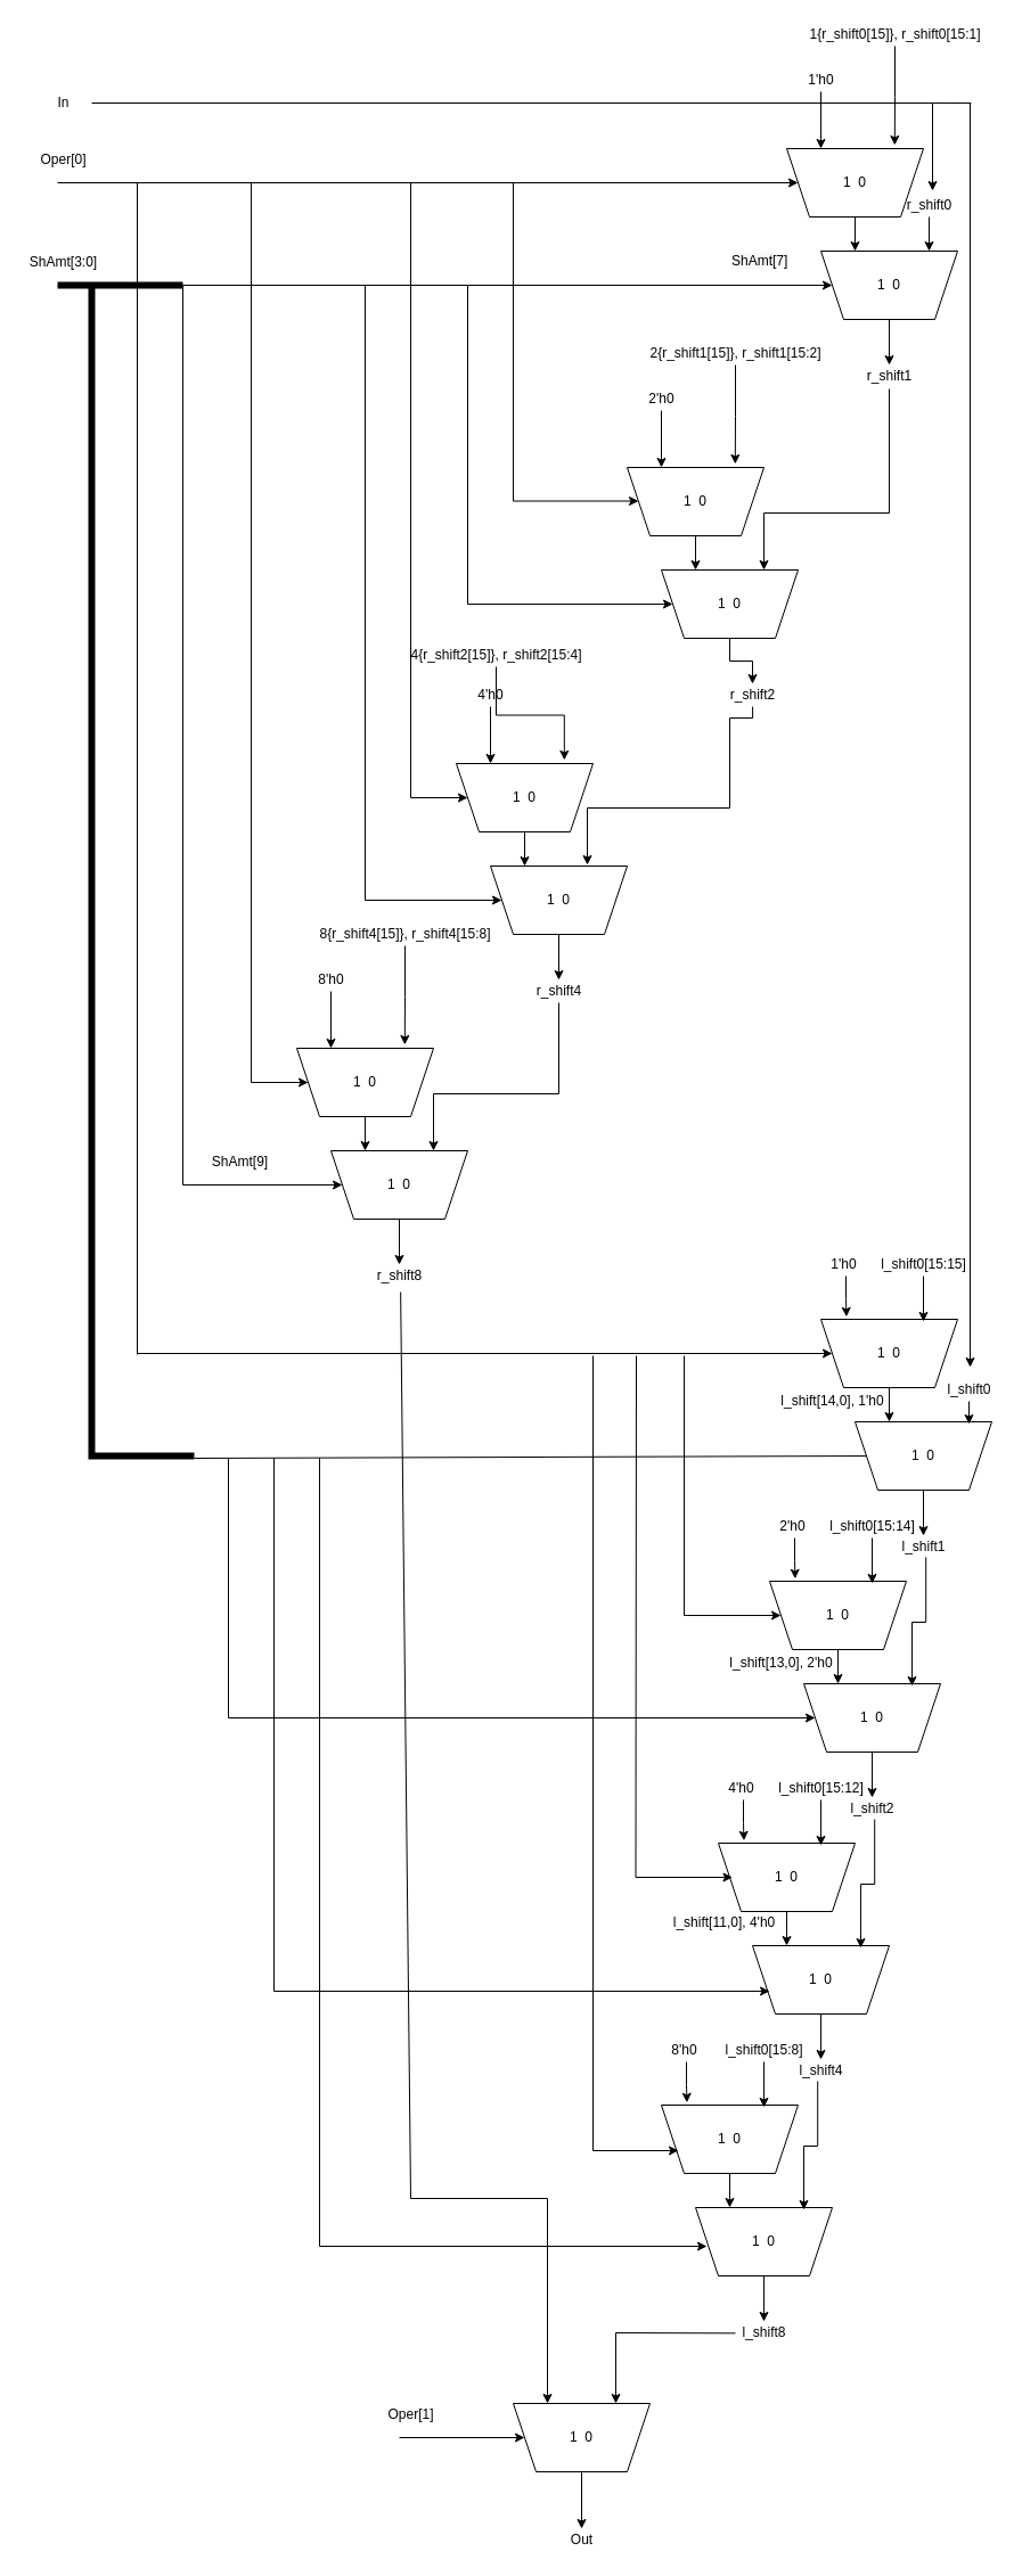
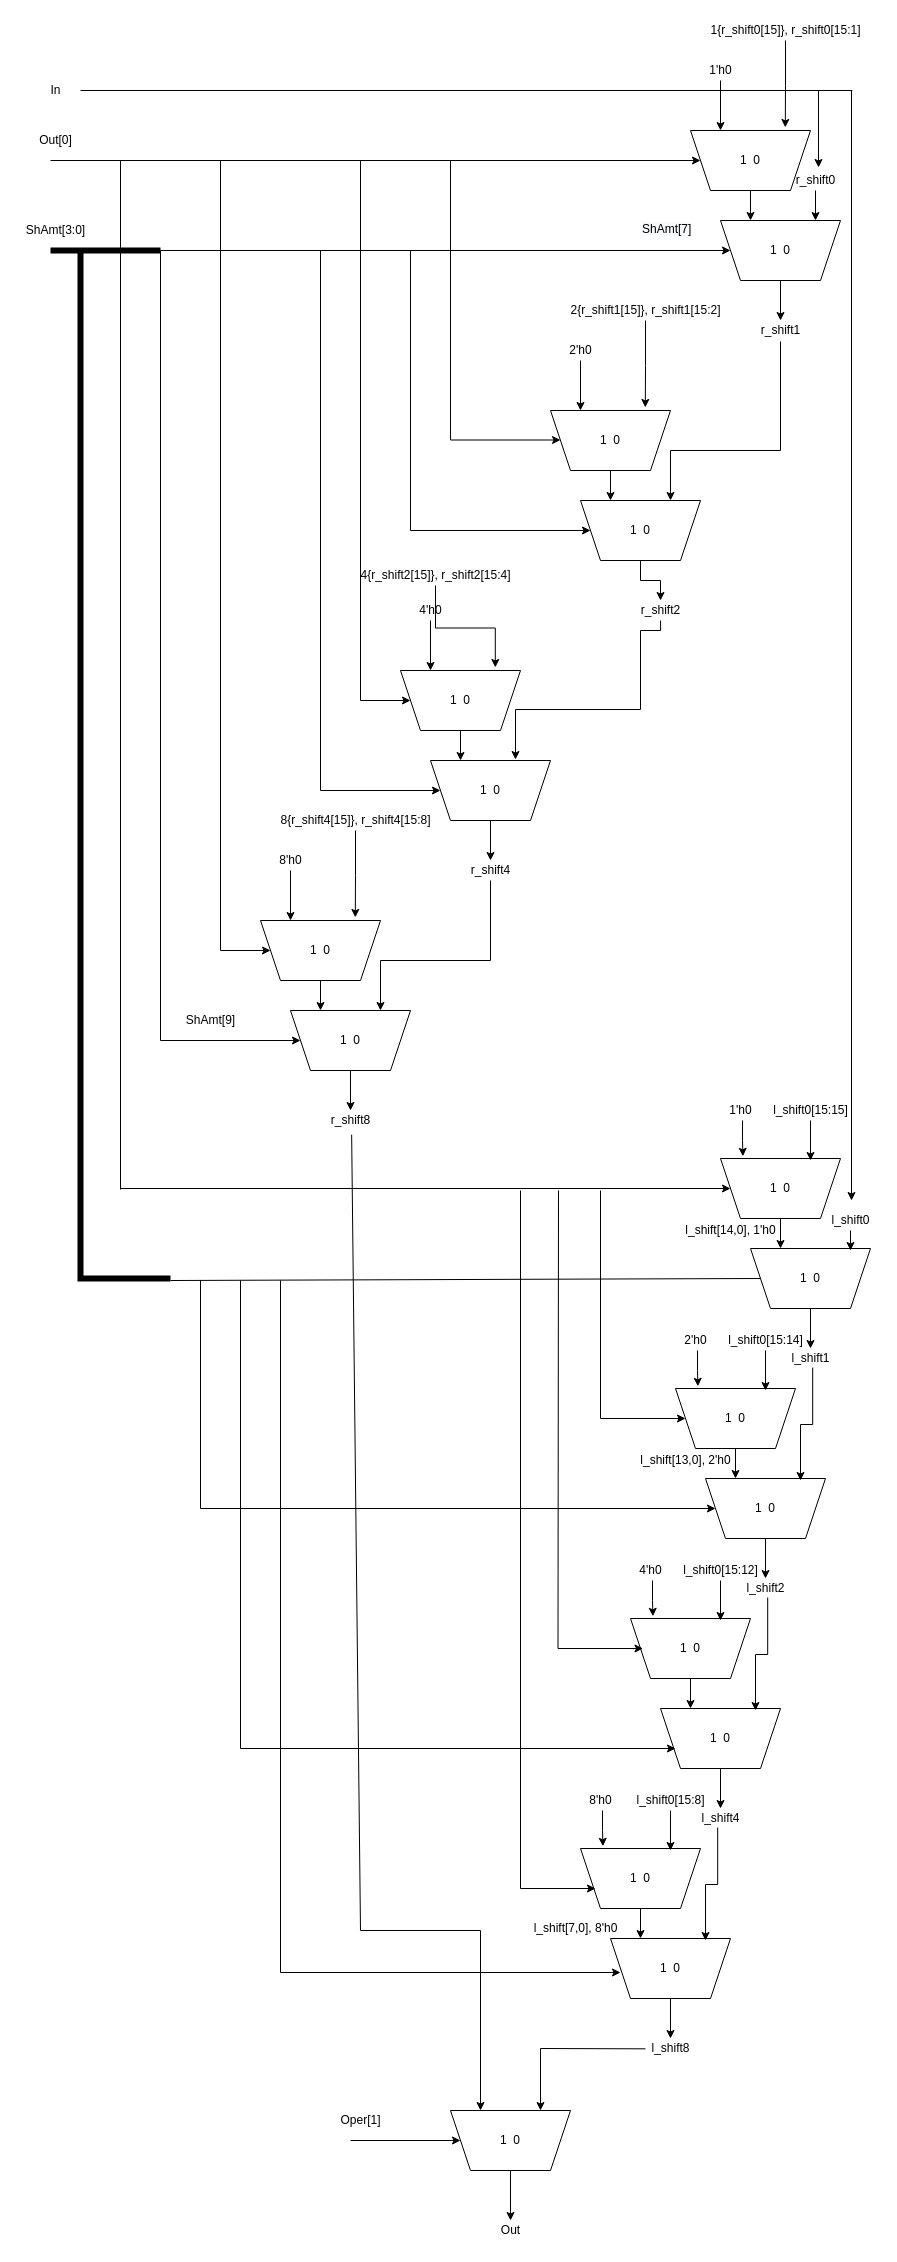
- <mxCell id="6" value="Oper[0]" style="text;html=1;align=center;verticalAlign=middle;resizable=0;points=[];autosize=1;strokeColor=none;fillColor=none;" vertex="1" parent="1"><mxGeometry x="25" y="130" width="60" height="20" as="geometry" /></mxCell>
+ <mxCell id="6" value="Out[0]" style="text;html=1;align=center;verticalAlign=middle;resizable=0;points=[];autosize=1;strokeColor=none;fillColor=none;" vertex="1" parent="1"><mxGeometry x="25" y="130" width="60" height="20" as="geometry" /></mxCell>
- <mxCell id="95" value="l_shift[11,0], 4'h0" style="text;html=1;align=center;verticalAlign=middle;resizable=0;points=[];autosize=1;strokeColor=none;fillColor=none;" vertex="1" parent="1"><mxGeometry x="585" y="1678" width="100" height="20" as="geometry" /></mxCell>
+ <mxCell id="106" value="l_shift[7,0], 8'h0" style="text;html=1;align=center;verticalAlign=middle;resizable=0;points=[];autosize=1;strokeColor=none;fillColor=none;" vertex="1" parent="1"><mxGeometry x="525" y="1918" width="100" height="20" as="geometry" /></mxCell>
